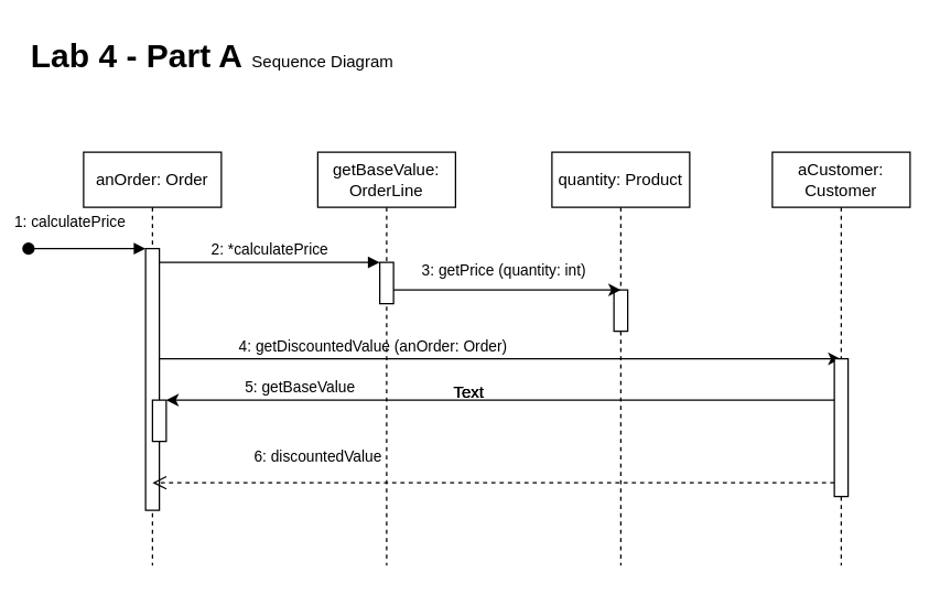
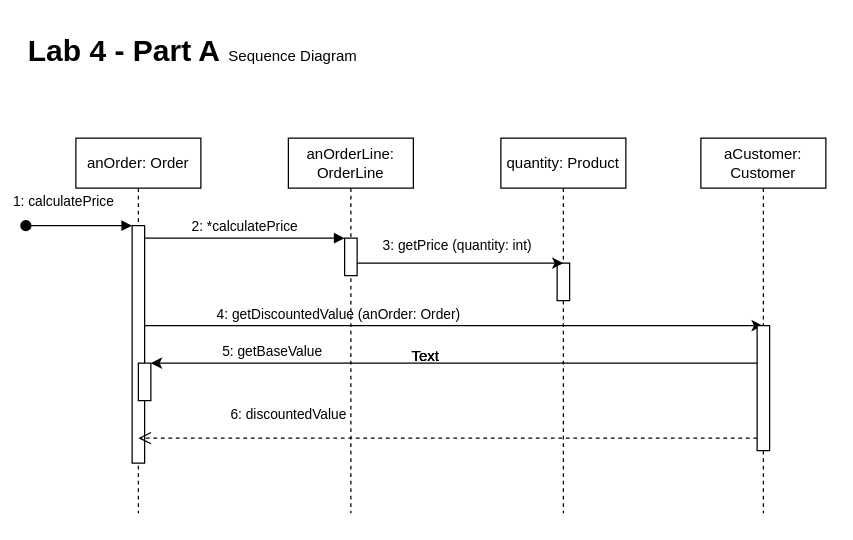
- <mxCell id="8" value="getBaseValue: OrderLine" style="shape=umlLifeline;perimeter=lifelinePerimeter;whiteSpace=wrap;html=1;container=0;dropTarget=0;collapsible=0;recursiveResize=0;outlineConnect=0;portConstraint=eastwest;newEdgeStyle={&quot;edgeStyle&quot;:&quot;elbowEdgeStyle&quot;,&quot;elbow&quot;:&quot;vertical&quot;,&quot;curved&quot;:0,&quot;rounded&quot;:0};" parent="1" vertex="1"><mxGeometry x="230" y="110" width="100" height="300" as="geometry" /></mxCell>
+ <mxCell id="8" value="anOrderLine: OrderLine" style="shape=umlLifeline;perimeter=lifelinePerimeter;whiteSpace=wrap;html=1;container=0;dropTarget=0;collapsible=0;recursiveResize=0;outlineConnect=0;portConstraint=eastwest;newEdgeStyle={&quot;edgeStyle&quot;:&quot;elbowEdgeStyle&quot;,&quot;elbow&quot;:&quot;vertical&quot;,&quot;curved&quot;:0,&quot;rounded&quot;:0};" parent="1" vertex="1"><mxGeometry x="230" y="110" width="100" height="300" as="geometry" /></mxCell>
